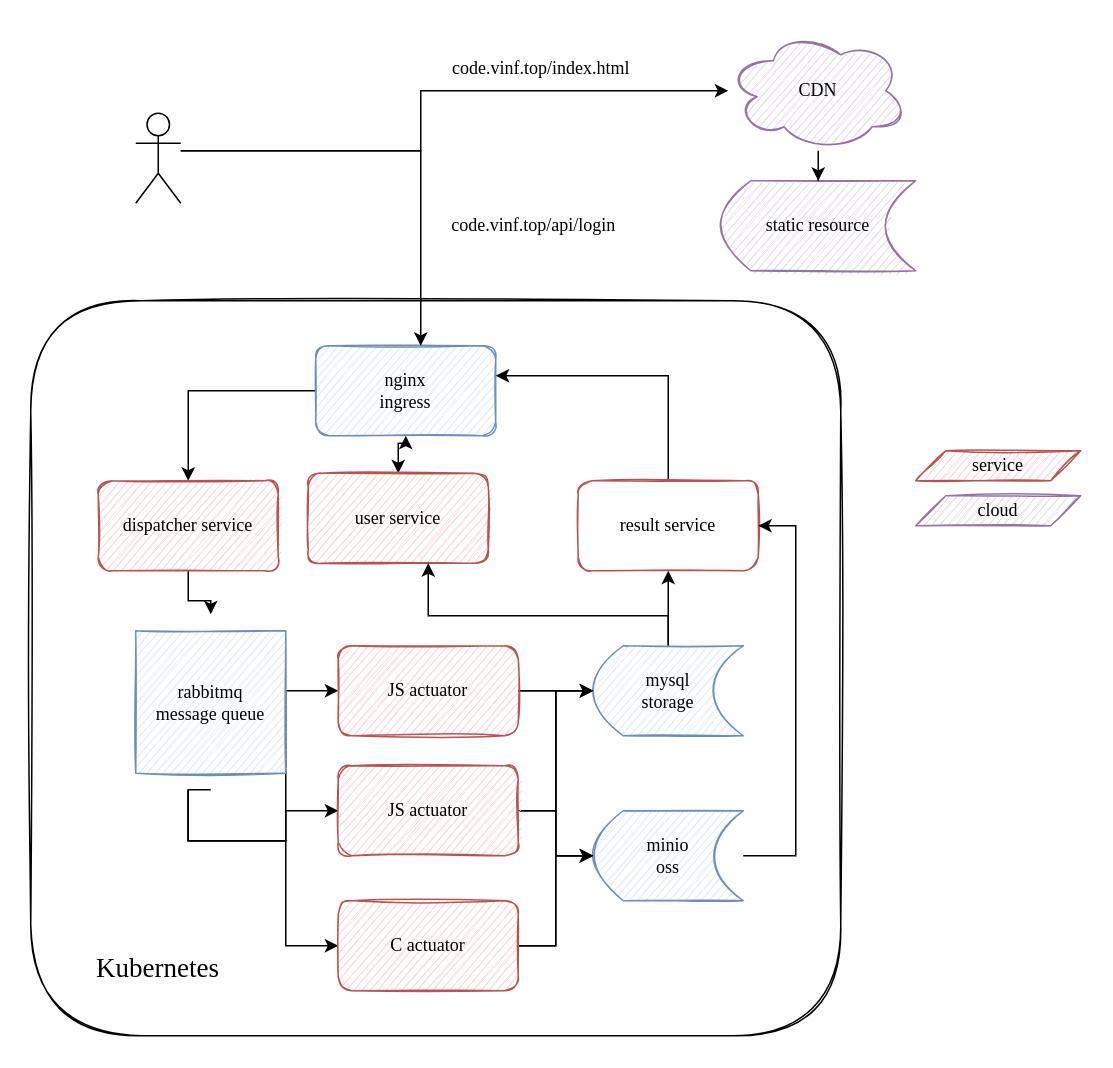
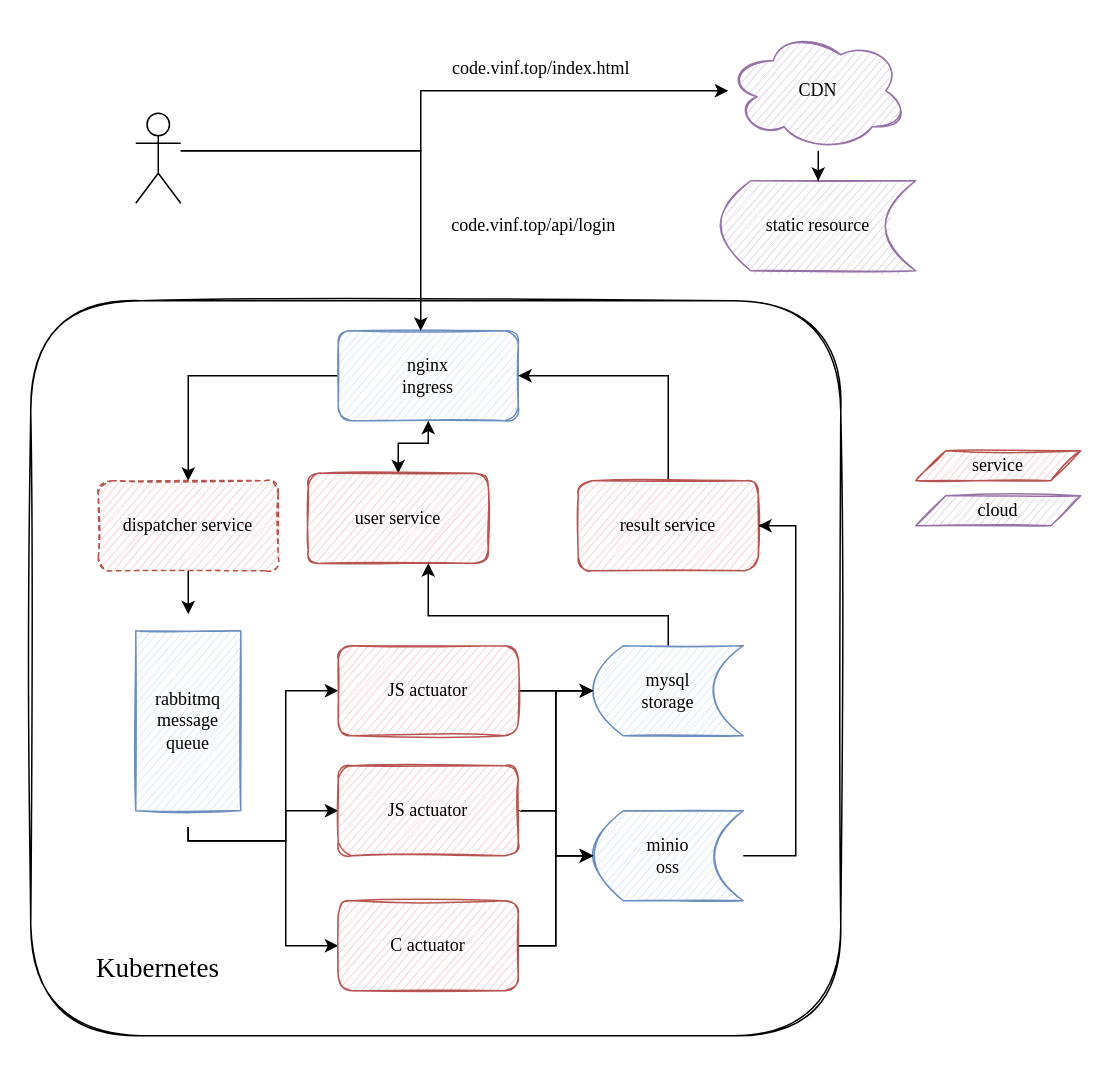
- <mxCell id="4" value="nginx&lt;br&gt;ingress" style="rounded=1;whiteSpace=wrap;html=1;fillColor=#dae8fc;strokeColor=#6c8ebf;fillStyle=hatch;sketch=1;fontFamily=Comic Sans MS;" parent="1" vertex="1"><mxGeometry x="210" y="230" width="120" height="60" as="geometry" /></mxCell>
+ <mxCell id="4" value="nginx&lt;br&gt;ingress" style="rounded=1;whiteSpace=wrap;html=1;fillColor=#dae8fc;strokeColor=#6c8ebf;fillStyle=hatch;sketch=1;fontFamily=Comic Sans MS;" parent="1" vertex="1"><mxGeometry x="225" y="220" width="120" height="60" as="geometry" /></mxCell>
- <mxCell id="11" value="dispatcher service" style="rounded=1;whiteSpace=wrap;html=1;sketch=1;fillColor=#f8cecc;strokeColor=#b85450;fontFamily=Comic Sans MS;" parent="1" vertex="1"><mxGeometry x="65" y="320" width="120" height="60" as="geometry" /></mxCell>
+ <mxCell id="11" value="dispatcher service" style="rounded=1;whiteSpace=wrap;html=1;sketch=1;fillColor=#f8cecc;strokeColor=#b85450;fontFamily=Comic Sans MS;dashed=1;" parent="1" vertex="1"><mxGeometry x="65" y="320" width="120" height="60" as="geometry" /></mxCell>
- <mxCell id="13" value="result service" style="rounded=1;whiteSpace=wrap;html=1;sketch=1;fillColor=#ffffff;strokeColor=#b85450;fontFamily=Comic Sans MS;" parent="1" vertex="1"><mxGeometry x="385" y="320" width="120" height="60" as="geometry" /></mxCell>
+ <mxCell id="13" value="result service" style="rounded=1;whiteSpace=wrap;html=1;sketch=1;fillColor=#f8cecc;strokeColor=#b85450;fontFamily=Comic Sans MS;" parent="1" vertex="1"><mxGeometry x="385" y="320" width="120" height="60" as="geometry" /></mxCell>
- <mxCell id="15" style="edgeStyle=orthogonalEdgeStyle;rounded=0;orthogonalLoop=1;jettySize=auto;html=1;startArrow=none;startFill=0;fontFamily=Comic Sans MS;" parent="1" source="16" target="13" edge="1"><mxGeometry relative="1" as="geometry" /></mxCell>
- <mxCell id="21" value="rabbitmq&lt;br&gt;message queue" style="rounded=0;whiteSpace=wrap;html=1;fillColor=#dae8fc;strokeColor=#6c8ebf;fillStyle=hatch;strokeWidth=1;perimeterSpacing=11;sketch=1;fontFamily=Comic Sans MS;" parent="1" vertex="1"><mxGeometry x="90" y="420" width="100" height="95" as="geometry" /></mxCell>
+ <mxCell id="21" value="rabbitmq&lt;br&gt;message queue" style="rounded=0;whiteSpace=wrap;html=1;fillColor=#dae8fc;strokeColor=#6c8ebf;fillStyle=hatch;strokeWidth=1;perimeterSpacing=11;sketch=1;fontFamily=Comic Sans MS;" parent="1" vertex="1"><mxGeometry x="90" y="420" width="70" height="120" as="geometry" /></mxCell>
